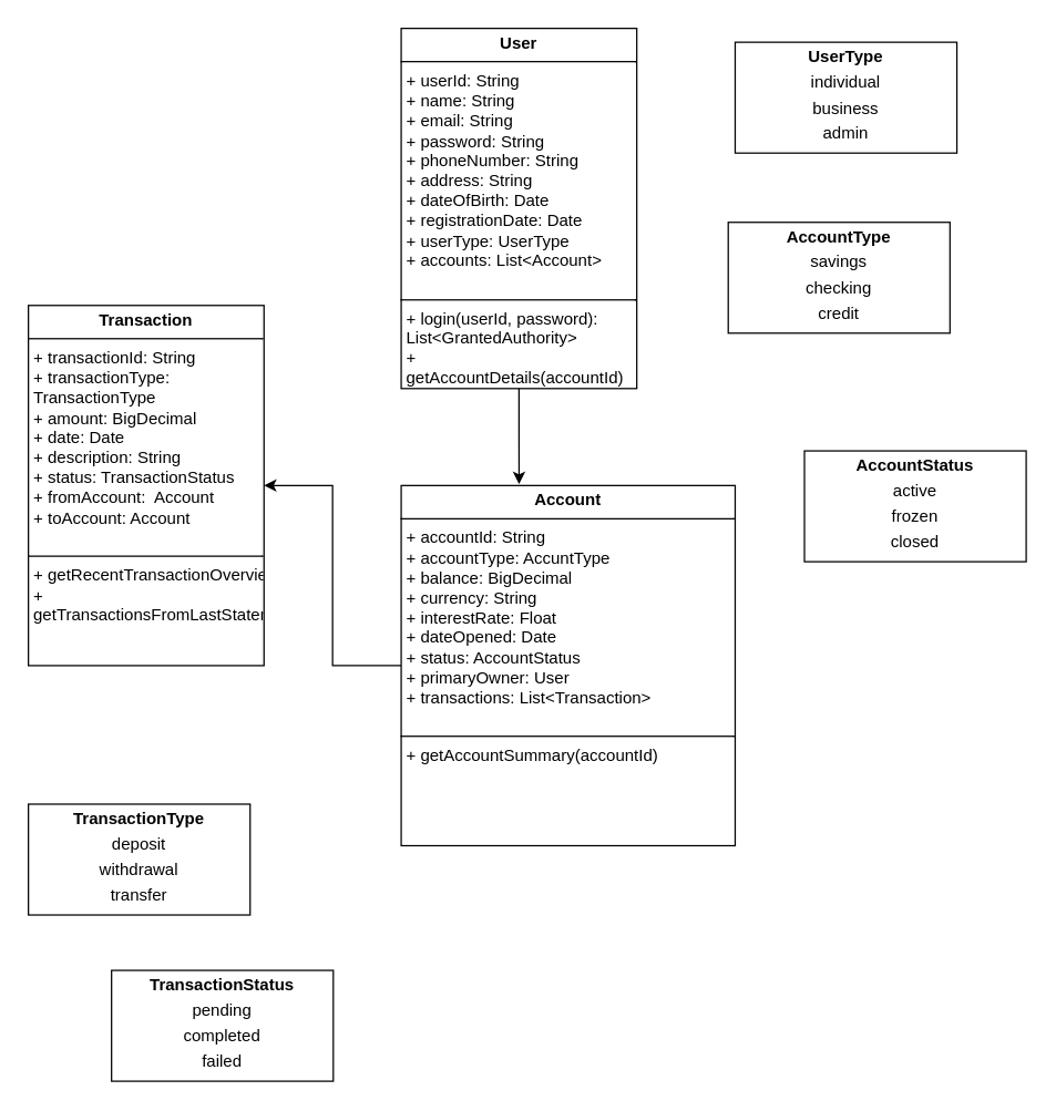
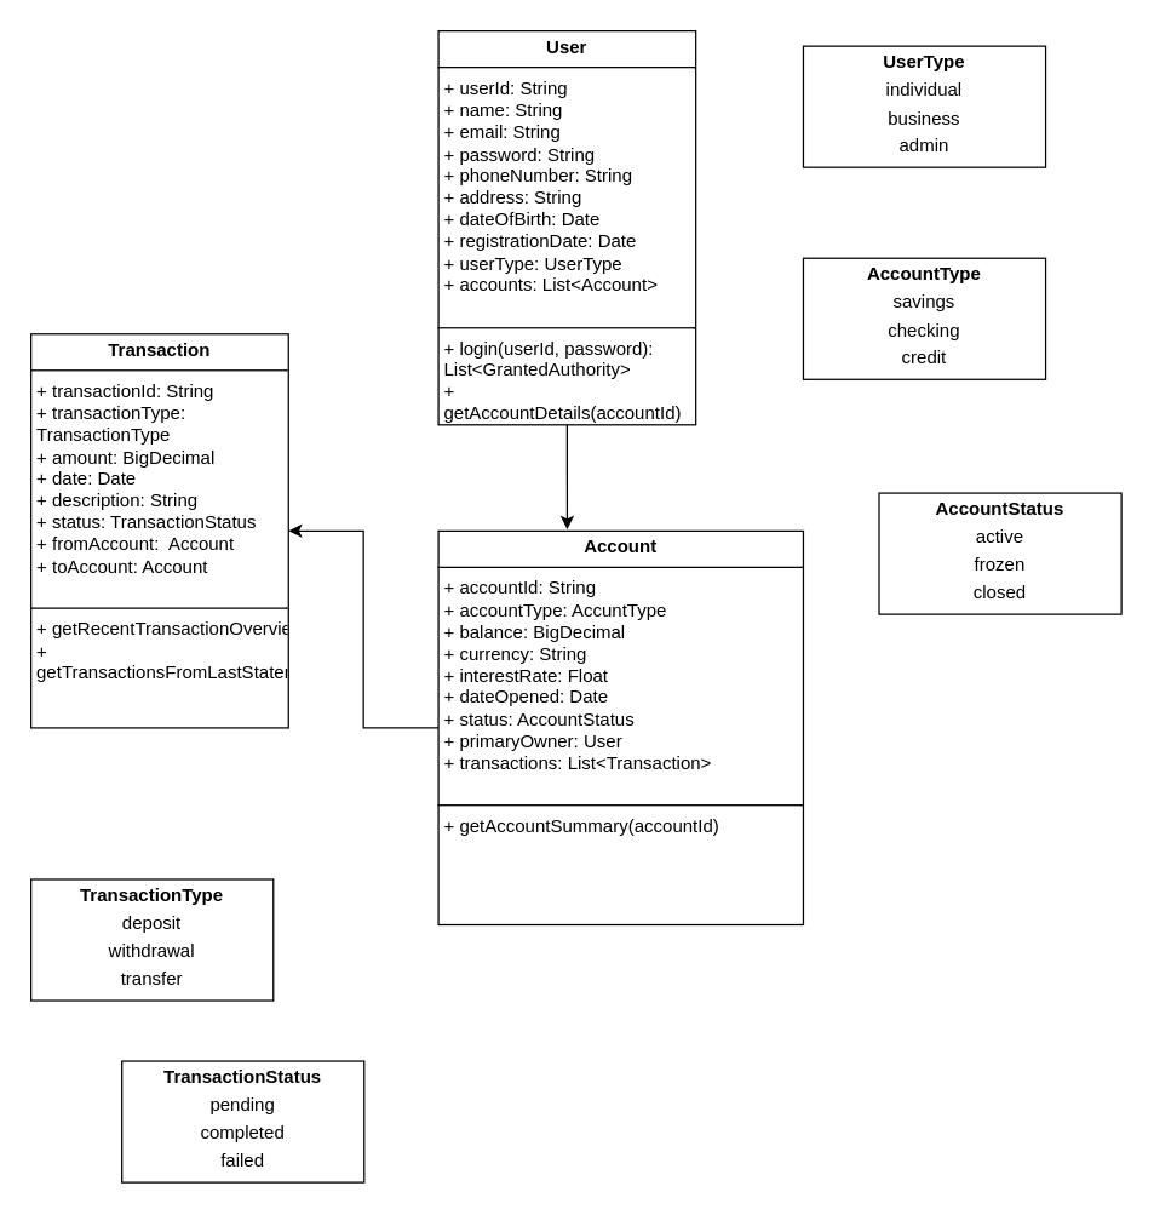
- <mxCell id="6" value="&lt;p style=&quot;margin:0px;margin-top:4px;text-align:center;&quot;&gt;&lt;b&gt;AccountType&lt;/b&gt;&lt;/p&gt;&lt;p style=&quot;margin:0px;margin-top:4px;text-align:center;&quot;&gt;savings&lt;/p&gt;&lt;p style=&quot;margin:0px;margin-top:4px;text-align:center;&quot;&gt;checking&lt;/p&gt;&lt;p style=&quot;margin:0px;margin-top:4px;text-align:center;&quot;&gt;credit&lt;/p&gt;&lt;p style=&quot;margin:0px;margin-top:4px;text-align:center;&quot;&gt;&lt;br&gt;&lt;/p&gt;&lt;p style=&quot;margin:0px;margin-top:4px;text-align:center;&quot;&gt;&lt;br&gt;&lt;/p&gt;" style="verticalAlign=top;align=left;overflow=fill;html=1;whiteSpace=wrap;" vertex="1" parent="1"><mxGeometry x="525" y="160" width="160" height="80" as="geometry" /></mxCell>
+ <mxCell id="6" value="&lt;p style=&quot;margin:0px;margin-top:4px;text-align:center;&quot;&gt;&lt;b&gt;AccountType&lt;/b&gt;&lt;/p&gt;&lt;p style=&quot;margin:0px;margin-top:4px;text-align:center;&quot;&gt;savings&lt;/p&gt;&lt;p style=&quot;margin:0px;margin-top:4px;text-align:center;&quot;&gt;checking&lt;/p&gt;&lt;p style=&quot;margin:0px;margin-top:4px;text-align:center;&quot;&gt;credit&lt;/p&gt;&lt;p style=&quot;margin:0px;margin-top:4px;text-align:center;&quot;&gt;&lt;br&gt;&lt;/p&gt;&lt;p style=&quot;margin:0px;margin-top:4px;text-align:center;&quot;&gt;&lt;br&gt;&lt;/p&gt;" style="verticalAlign=top;align=left;overflow=fill;html=1;whiteSpace=wrap;" vertex="1" parent="1"><mxGeometry x="530" y="170" width="160" height="80" as="geometry" /></mxCell>
